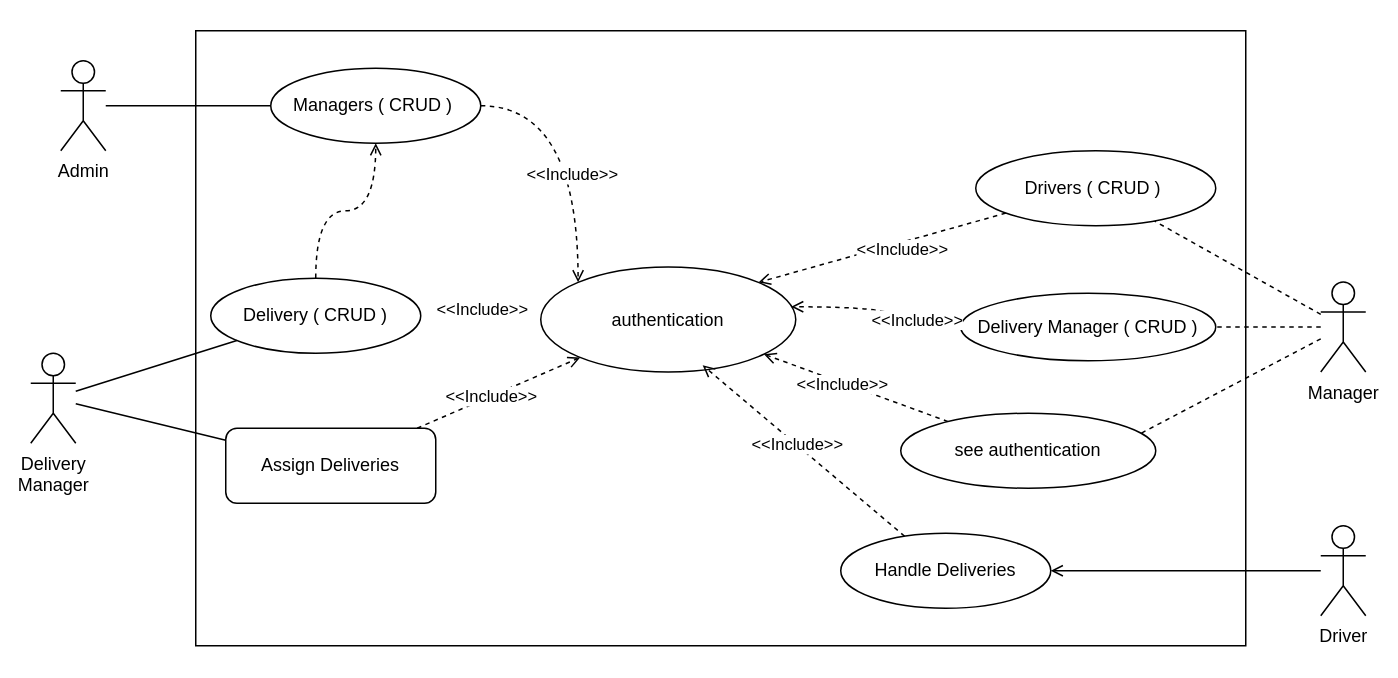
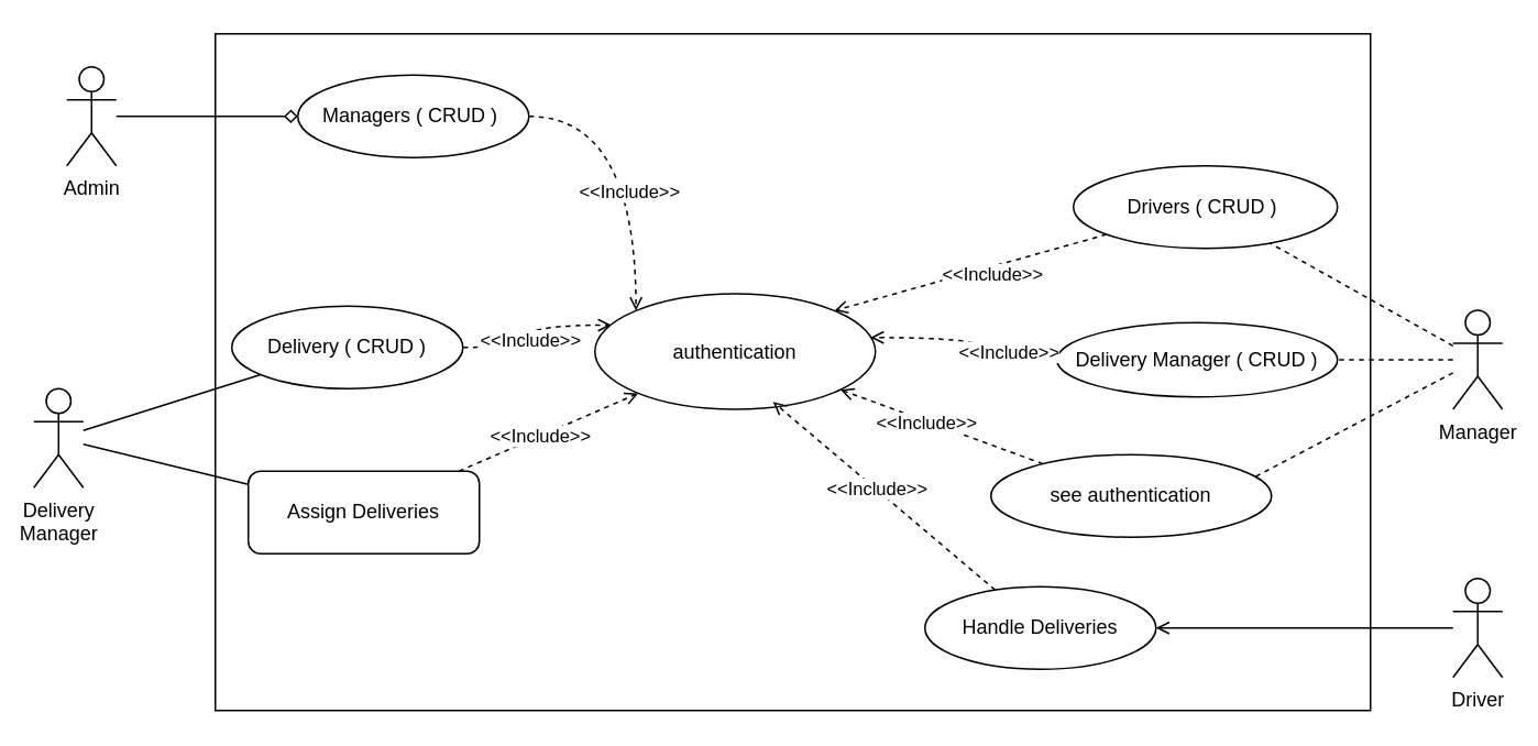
- <mxCell id="33" style="rounded=0;orthogonalLoop=1;jettySize=auto;html=1;endArrow=none;endFill=0;" parent="1" source="34" target="32" edge="1"><mxGeometry relative="1" as="geometry" /></mxCell>
+ <mxCell id="33" style="rounded=0;orthogonalLoop=1;jettySize=auto;html=1;endArrow=diamond;endFill=0;" parent="1" source="34" target="32" edge="1"><mxGeometry relative="1" as="geometry" /></mxCell>
- <mxCell id="6" style="rounded=0;orthogonalLoop=1;jettySize=auto;html=1;dashed=1;endArrow=open;endFill=0;edgeStyle=orthogonalEdgeStyle;curved=1;" parent="1" source="7" target="32" edge="1"><mxGeometry relative="1" as="geometry" /></mxCell>
+ <mxCell id="6" style="rounded=0;orthogonalLoop=1;jettySize=auto;html=1;dashed=1;endArrow=open;endFill=0;edgeStyle=orthogonalEdgeStyle;curved=1;entryX=0.059;entryY=0.271;entryDx=0;entryDy=0;entryPerimeter=0;" parent="1" source="7" target="3" edge="1"><mxGeometry relative="1" as="geometry" /></mxCell>
